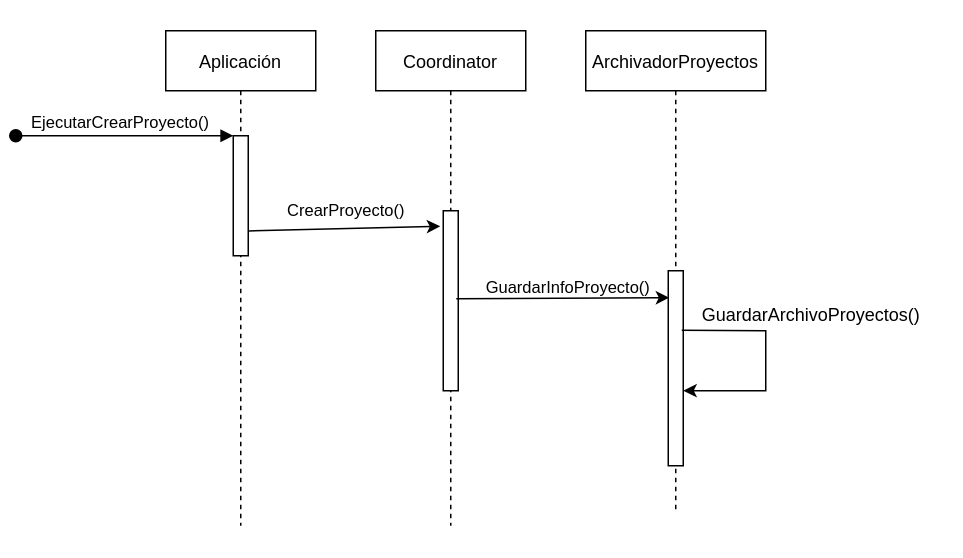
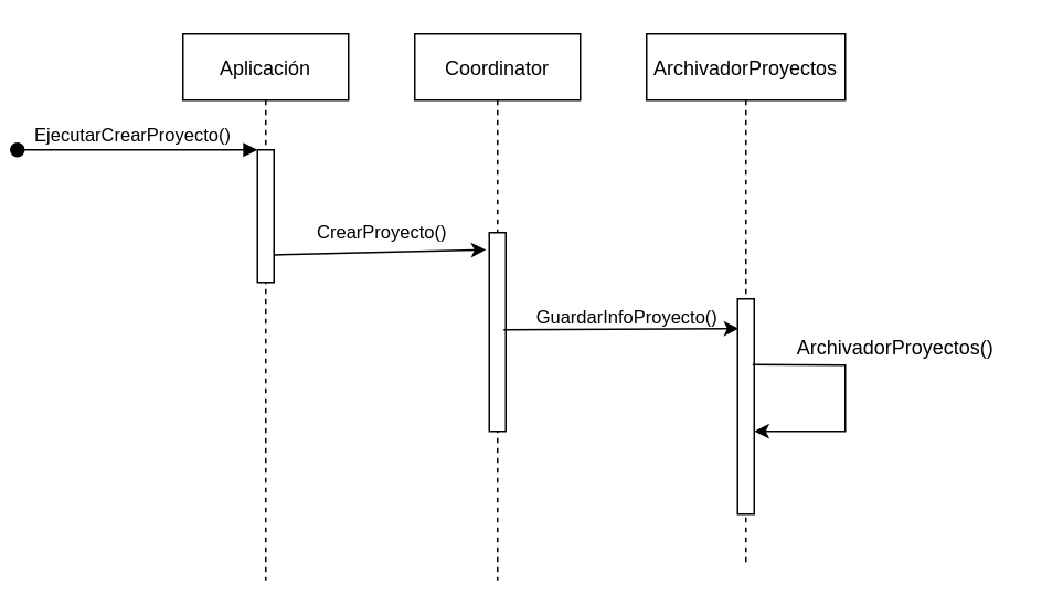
- <mxCell id="14" value="GuardarArchivoProyectos()" style="text;html=1;align=center;verticalAlign=middle;resizable=0;points=[];autosize=1;strokeColor=none;fillColor=none;" vertex="1" parent="1"><mxGeometry x="370" y="200" width="160" height="20" as="geometry" /></mxCell>
+ <mxCell id="14" value="ArchivadorProyectos()" style="text;html=1;align=center;verticalAlign=middle;resizable=0;points=[];autosize=1;strokeColor=none;fillColor=none;" vertex="1" parent="1"><mxGeometry x="370" y="200" width="160" height="20" as="geometry" /></mxCell>
